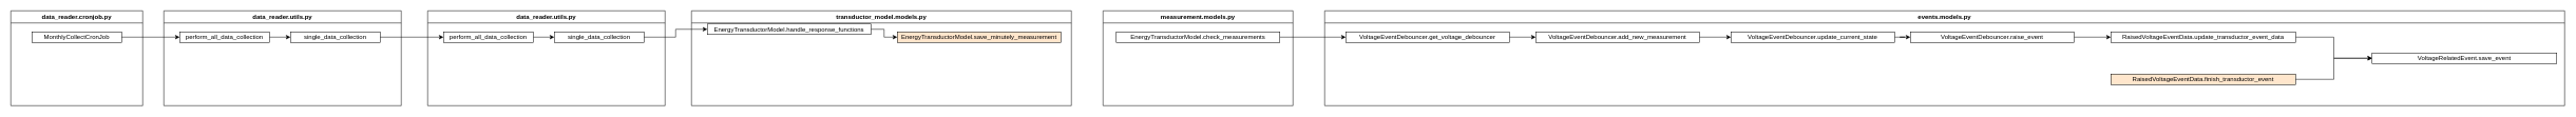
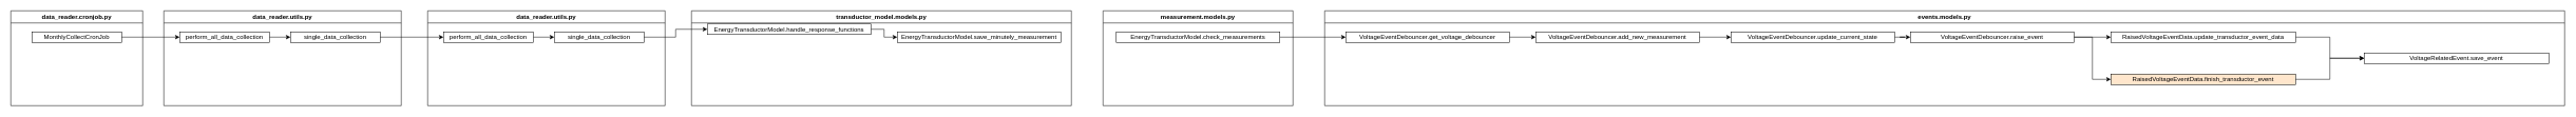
- <mxCell id="29" value="EnergyTransductorModel.save_minutely_measurement" style="rounded=0;whiteSpace=wrap;html=1;fillColor=#ffe6cc;" parent="26" vertex="1"><mxGeometry x="390" y="40" width="310" height="20" as="geometry" /></mxCell>
+ <mxCell id="29" value="EnergyTransductorModel.save_minutely_measurement" style="rounded=0;whiteSpace=wrap;html=1;" parent="26" vertex="1"><mxGeometry x="390" y="40" width="310" height="20" as="geometry" /></mxCell>
- <mxCell id="13" value="VoltageRelatedEvent.save_event" style="rounded=0;whiteSpace=wrap;html=1;" vertex="1" parent="2"><mxGeometry x="1985" y="80" width="350" height="20" as="geometry" /></mxCell>
+ <mxCell id="13" value="VoltageRelatedEvent.save_event" style="rounded=0;whiteSpace=wrap;html=1;" vertex="1" parent="2"><mxGeometry x="1970" y="80" width="350" height="20" as="geometry" /></mxCell>
+ <mxCell id="7" style="edgeStyle=orthogonalEdgeStyle;rounded=0;orthogonalLoop=1;jettySize=auto;html=1;entryX=0;entryY=0.5;entryDx=0;entryDy=0;" parent="2" source="9" target="10" edge="1"><mxGeometry relative="1" as="geometry" /></mxCell>
